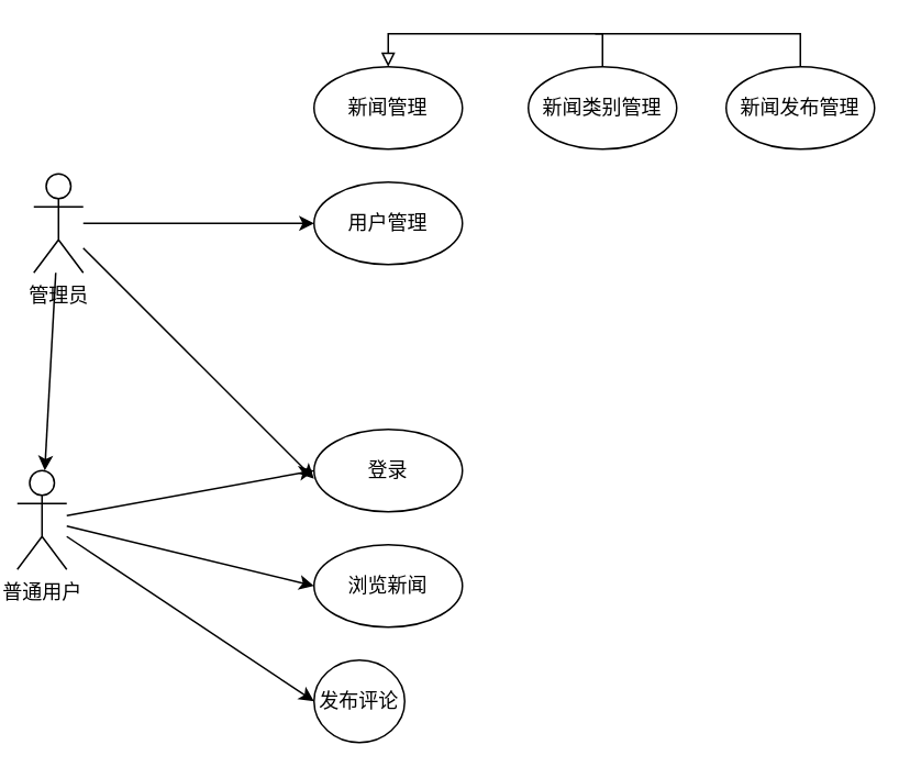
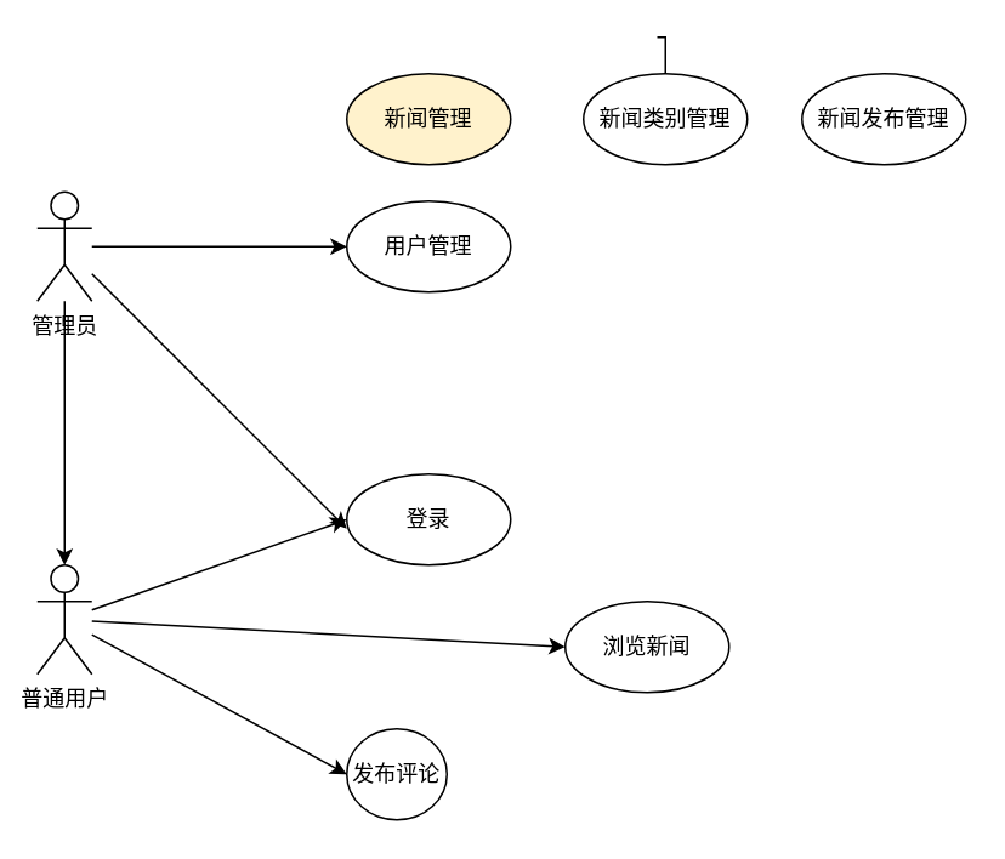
- <mxCell id="8" value="" style="edgeStyle=orthogonalEdgeStyle;rounded=0;orthogonalLoop=1;jettySize=auto;html=1;entryX=0.5;entryY=0;entryDx=0;entryDy=0;endArrow=block;endFill=0;" edge="1" parent="1" source="9" target="11"><mxGeometry relative="1" as="geometry"><mxPoint x="485" y="-40" as="targetPoint" /><Array as="points"><mxPoint x="485" y="20" /><mxPoint x="235" y="20" /></Array></mxGeometry></mxCell>
- <mxCell id="11" value="新闻管理" style="ellipse;whiteSpace=wrap;html=1;" vertex="1" parent="1"><mxGeometry x="190" y="40" width="90" height="50" as="geometry" /></mxCell>
+ <mxCell id="11" value="新闻管理" style="ellipse;whiteSpace=wrap;html=1;fillColor=#fff2cc;" vertex="1" parent="1"><mxGeometry x="190" y="40" width="90" height="50" as="geometry" /></mxCell>
- <mxCell id="15" value="普通用户" style="shape=umlActor;verticalLabelPosition=bottom;verticalAlign=top;html=1;outlineConnect=0;" vertex="1" parent="1"><mxGeometry x="10" y="285" width="30" height="60" as="geometry" /></mxCell>
+ <mxCell id="15" value="普通用户" style="shape=umlActor;verticalLabelPosition=bottom;verticalAlign=top;html=1;outlineConnect=0;" vertex="1" parent="1"><mxGeometry x="20" y="310" width="30" height="60" as="geometry" /></mxCell>
- <mxCell id="17" value="浏览新闻" style="ellipse;whiteSpace=wrap;html=1;" vertex="1" parent="1"><mxGeometry x="190" y="330" width="90" height="50" as="geometry" /></mxCell>
+ <mxCell id="17" value="浏览新闻" style="ellipse;whiteSpace=wrap;html=1;" vertex="1" parent="1"><mxGeometry x="310" y="330" width="90" height="50" as="geometry" /></mxCell>
